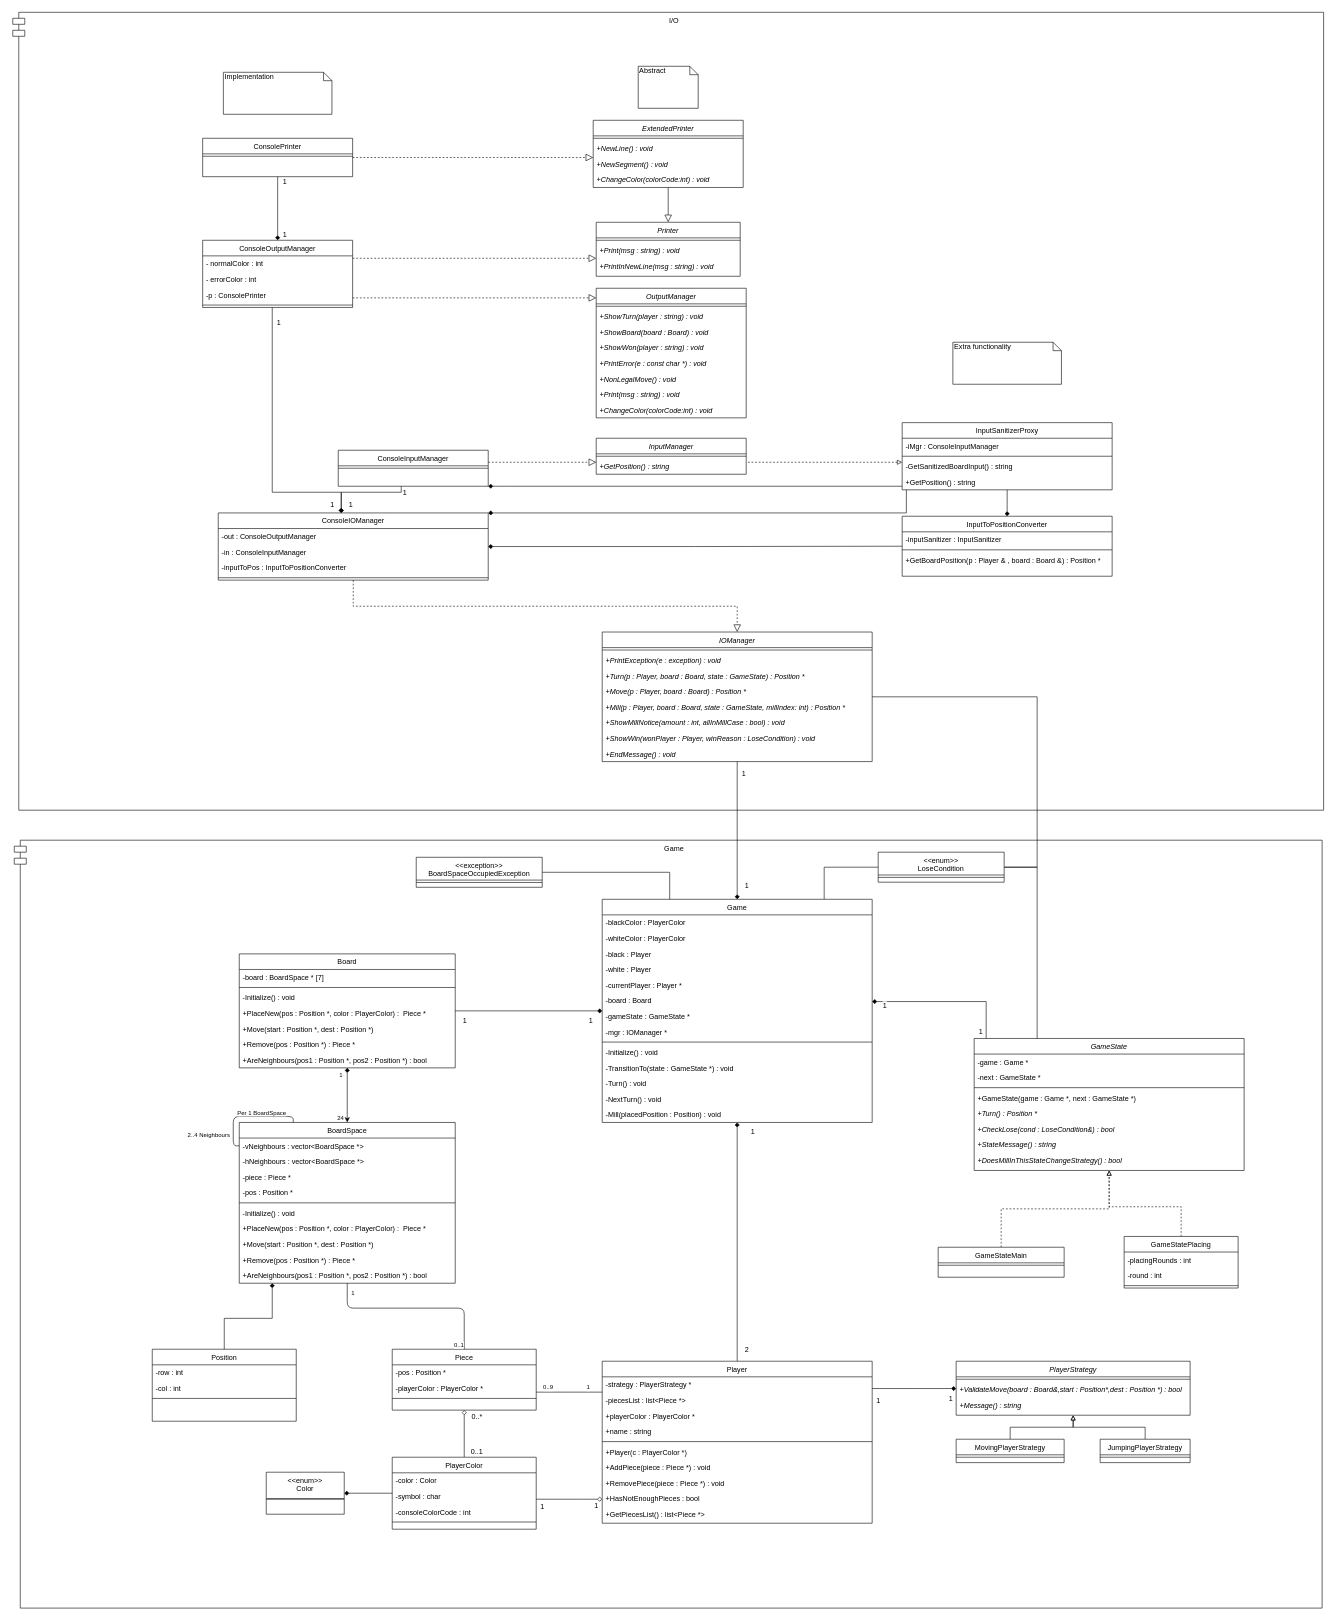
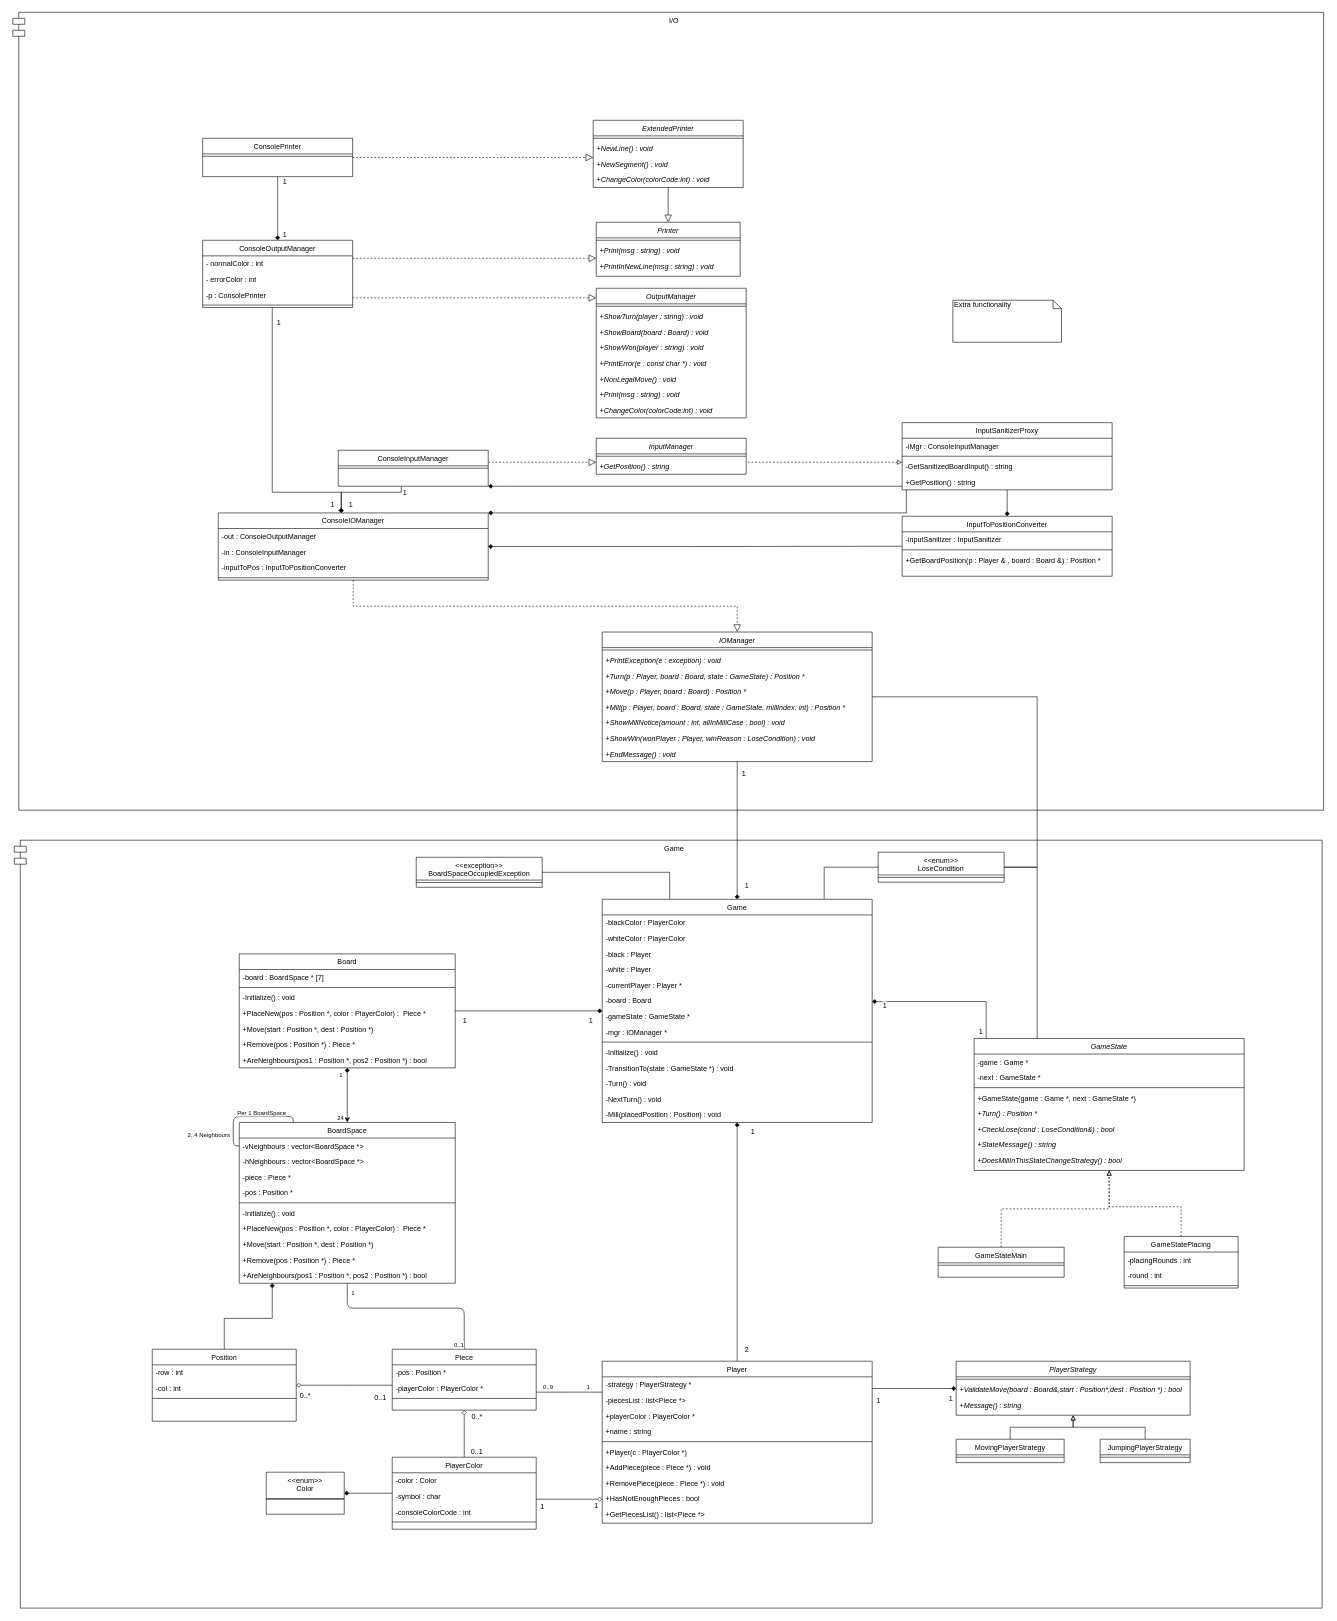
- <mxCell id="182" value="Abstract" style="shape=note;whiteSpace=wrap;html=1;size=14;verticalAlign=top;align=left;spacingTop=-6;" parent="1" vertex="1"><mxGeometry x="1063" y="110" width="100" height="70" as="geometry" /></mxCell>
- <mxCell id="183" value="Implementation &lt;br&gt;" style="shape=note;whiteSpace=wrap;html=1;size=14;verticalAlign=top;align=left;spacingTop=-6;" parent="1" vertex="1"><mxGeometry x="371.5" y="120" width="181" height="70" as="geometry" /></mxCell>
- <mxCell id="184" value="Extra functionality" style="shape=note;whiteSpace=wrap;html=1;size=14;verticalAlign=top;align=left;spacingTop=-6;" parent="1" vertex="1"><mxGeometry x="1587.5" y="570" width="181" height="70" as="geometry" /></mxCell>
+ <mxCell id="184" value="Extra functionality" style="shape=note;whiteSpace=wrap;html=1;size=14;verticalAlign=top;align=left;spacingTop=-6;" parent="1" vertex="1"><mxGeometry x="1587.5" y="500" width="181" height="70" as="geometry" /></mxCell>
+ <mxCell id="80" style="edgeStyle=orthogonalEdgeStyle;rounded=0;orthogonalLoop=1;jettySize=auto;html=1;startArrow=diamond;startFill=0;endArrow=none;endFill=0;" parent="1" source="119" target="115" edge="1"><mxGeometry relative="1" as="geometry"><Array as="points"><mxPoint x="583" y="2309" /><mxPoint x="583" y="2309" /></Array></mxGeometry></mxCell>
+ <mxCell id="81" value="0..*" style="text;html=1;align=center;verticalAlign=middle;resizable=0;points=[];labelBackgroundColor=#ffffff;" parent="80" vertex="1" connectable="0"><mxGeometry x="-0.836" relative="1" as="geometry"><mxPoint x="1.67" y="17.98" as="offset" /></mxGeometry></mxCell>
+ <mxCell id="82" value="0..1" style="text;html=1;align=center;verticalAlign=middle;resizable=0;points=[];labelBackgroundColor=#ffffff;" parent="80" vertex="1" connectable="0"><mxGeometry x="0.688" relative="1" as="geometry"><mxPoint x="4.76" y="21.48" as="offset" /></mxGeometry></mxCell>
